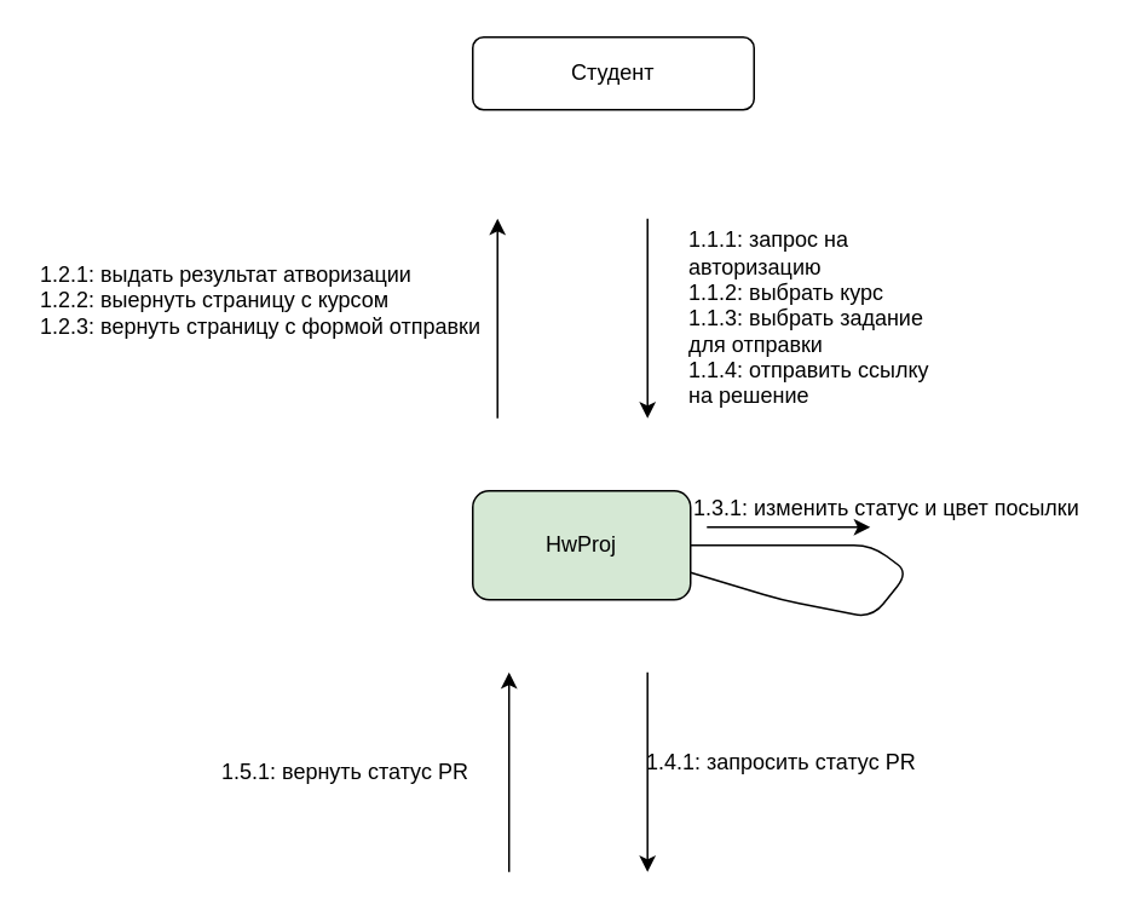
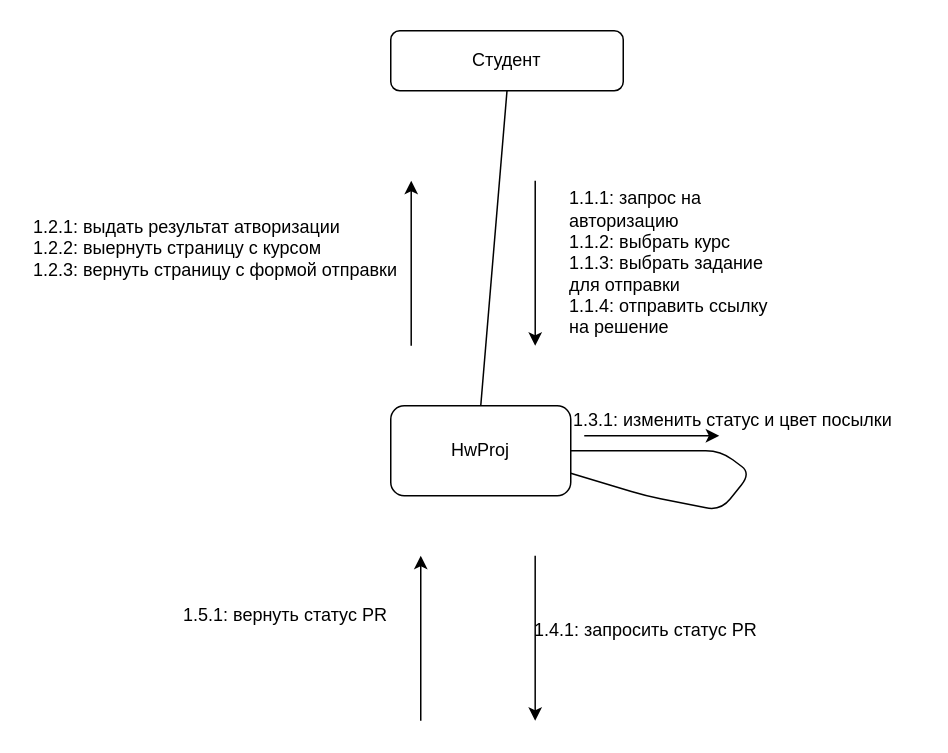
+ <mxCell id="4" value="" style="endArrow=none;html=1;exitX=0.5;exitY=0;exitDx=0;exitDy=0;entryX=0.5;entryY=1;entryDx=0;entryDy=0;" edge="1" parent="1" source="3" target="2"><mxGeometry width="50" height="50" relative="1" as="geometry"><mxPoint x="550" y="130" as="sourcePoint" /><mxPoint x="600" y="80" as="targetPoint" /></mxGeometry></mxCell>
- <mxCell id="3" value="HwProj" style="rounded=1;whiteSpace=wrap;html=1;fillColor=#d5e8d4;" vertex="1" parent="1"><mxGeometry x="260" y="270" width="120" height="60" as="geometry" /></mxCell>
+ <mxCell id="3" value="HwProj" style="rounded=1;whiteSpace=wrap;html=1;" vertex="1" parent="1"><mxGeometry x="260" y="270" width="120" height="60" as="geometry" /></mxCell>
- <mxCell id="13" value="1.5.1: вернуть статус PR" style="text;html=1;align=left;verticalAlign=middle;resizable=0;points=[];autosize=1;" vertex="1" parent="11"><mxGeometry x="20" y="45" width="150" height="20" as="geometry" /></mxCell>
+ <mxCell id="13" value="1.5.1: вернуть статус PR" style="text;html=1;align=left;verticalAlign=middle;resizable=0;points=[];autosize=1;" vertex="1" parent="11"><mxGeometry x="20" y="30" width="150" height="20" as="geometry" /></mxCell>
